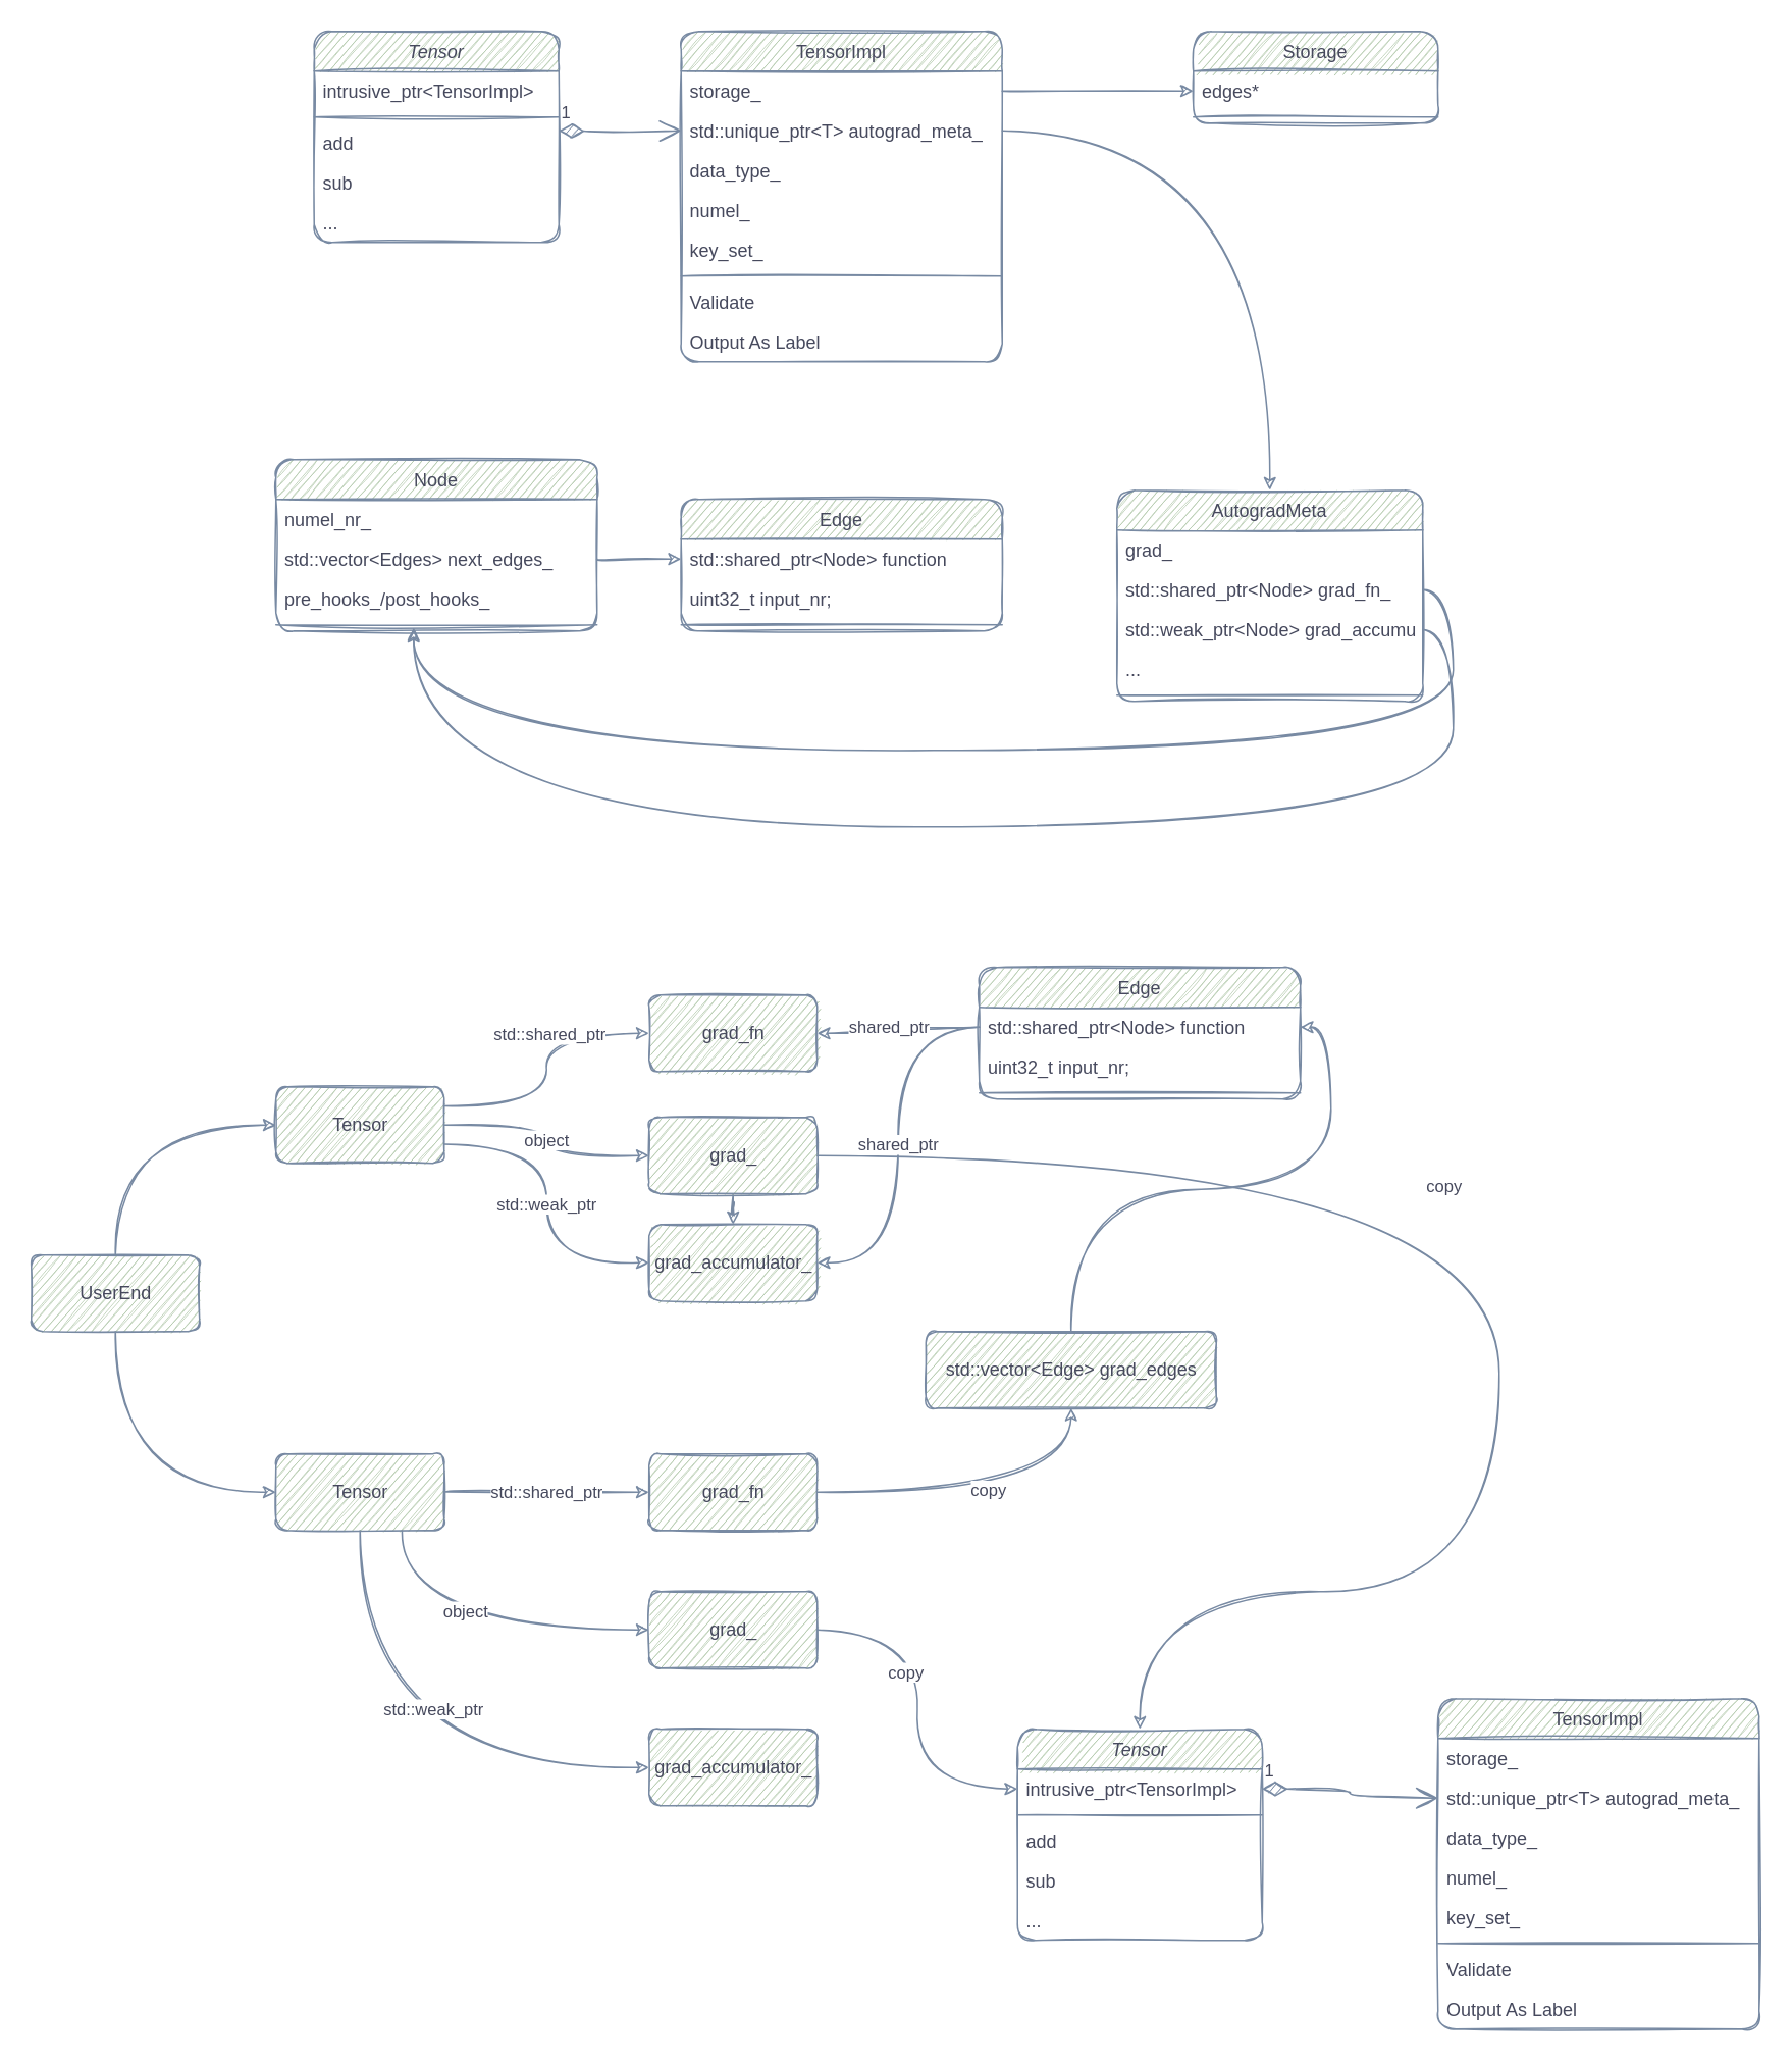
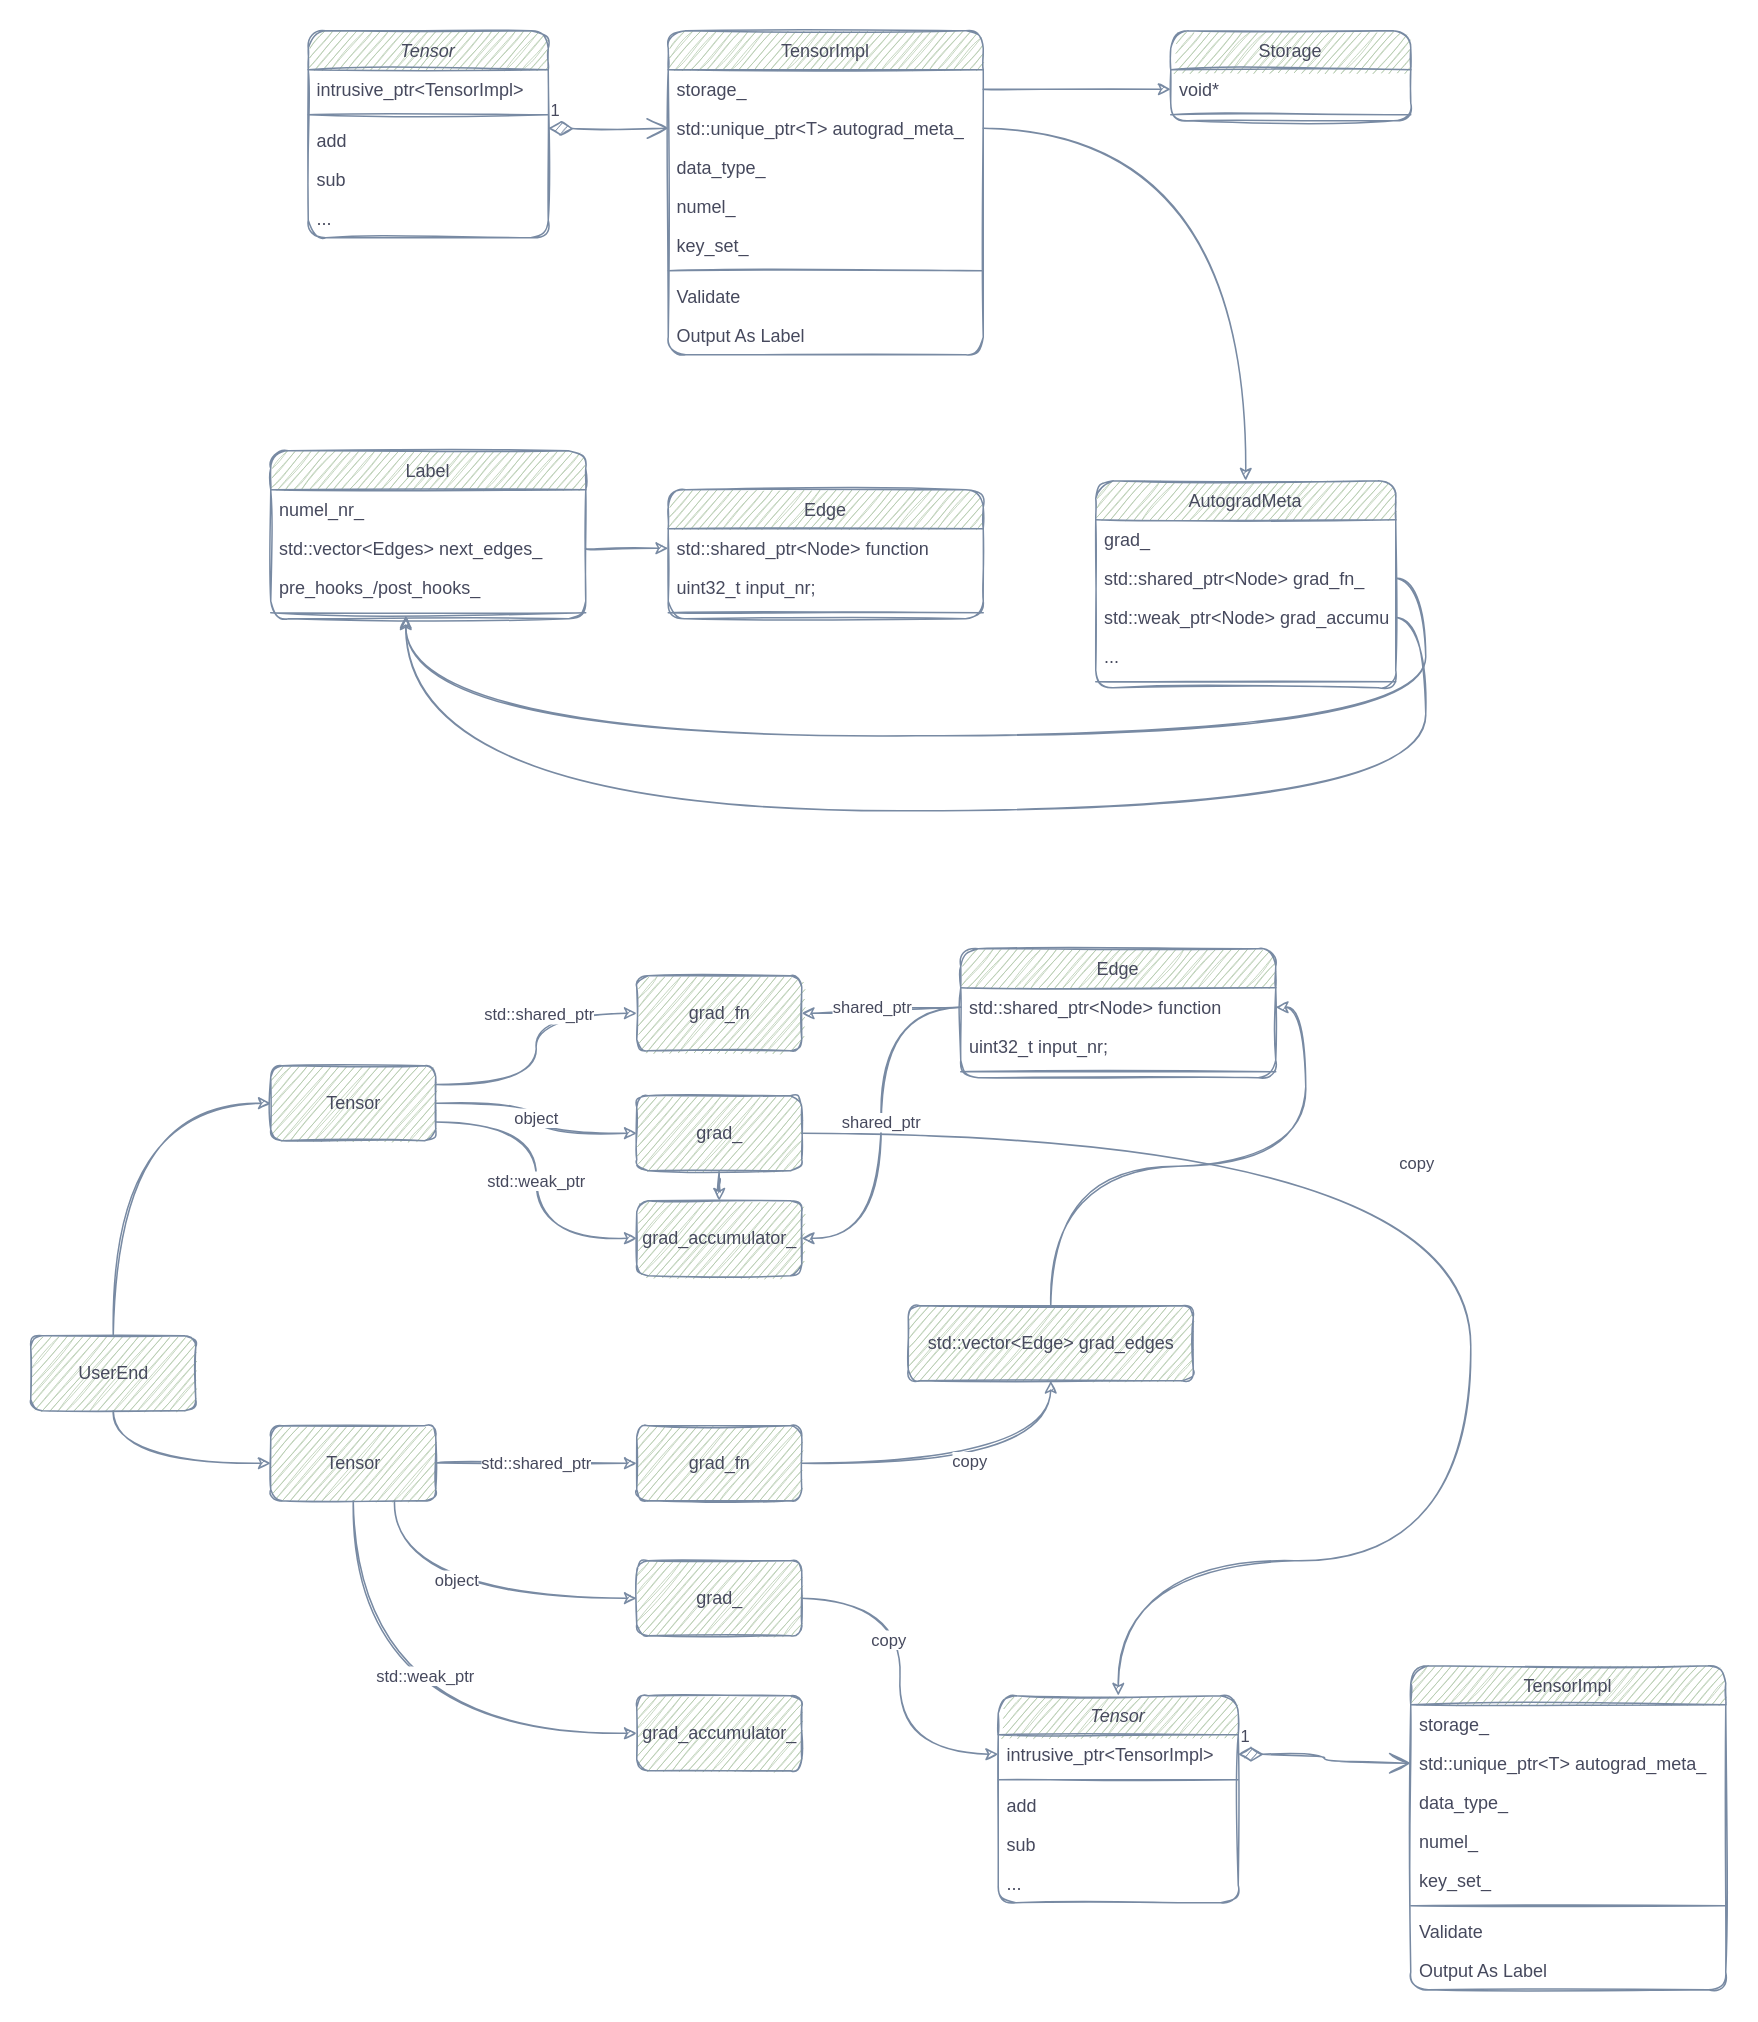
- <mxCell id="19" value="edges*" style="text;align=left;verticalAlign=top;spacingLeft=4;spacingRight=4;overflow=hidden;rotatable=0;points=[[0,0.5],[1,0.5]];portConstraint=eastwest;fontColor=#46495D;sketch=1;rounded=1;" vertex="1" parent="18"><mxGeometry y="26" width="160" height="26" as="geometry" /></mxCell>
+ <mxCell id="19" value="void*" style="text;align=left;verticalAlign=top;spacingLeft=4;spacingRight=4;overflow=hidden;rotatable=0;points=[[0,0.5],[1,0.5]];portConstraint=eastwest;fontColor=#46495D;sketch=1;rounded=1;" vertex="1" parent="18"><mxGeometry y="26" width="160" height="26" as="geometry" /></mxCell>
- <mxCell id="27" value="Node" style="swimlane;fontStyle=0;align=center;verticalAlign=top;childLayout=stackLayout;horizontal=1;startSize=26;horizontalStack=0;resizeParent=1;resizeLast=0;collapsible=1;marginBottom=0;shadow=0;strokeWidth=1;fillColor=#B2C9AB;strokeColor=#788AA3;fontColor=#46495D;sketch=1;rounded=1;" vertex="1" parent="1"><mxGeometry x="180" y="300" width="210" height="112" as="geometry"><mxRectangle x="550" y="140" width="160" height="26" as="alternateBounds" /></mxGeometry></mxCell>
+ <mxCell id="27" value="Label" style="swimlane;fontStyle=0;align=center;verticalAlign=top;childLayout=stackLayout;horizontal=1;startSize=26;horizontalStack=0;resizeParent=1;resizeLast=0;collapsible=1;marginBottom=0;shadow=0;strokeWidth=1;fillColor=#B2C9AB;strokeColor=#788AA3;fontColor=#46495D;sketch=1;rounded=1;" vertex="1" parent="1"><mxGeometry x="180" y="300" width="210" height="112" as="geometry"><mxRectangle x="550" y="140" width="160" height="26" as="alternateBounds" /></mxGeometry></mxCell>
- <mxCell id="92" value="UserEnd" style="html=1;rounded=1;sketch=1;fontColor=#46495D;strokeColor=#788AA3;fillColor=#B2C9AB;" vertex="1" parent="1"><mxGeometry x="20" y="820" width="110" height="50" as="geometry" /></mxCell>
+ <mxCell id="92" value="UserEnd" style="html=1;rounded=1;sketch=1;fontColor=#46495D;strokeColor=#788AA3;fillColor=#B2C9AB;" vertex="1" parent="1"><mxGeometry x="20" y="890" width="110" height="50" as="geometry" /></mxCell>
